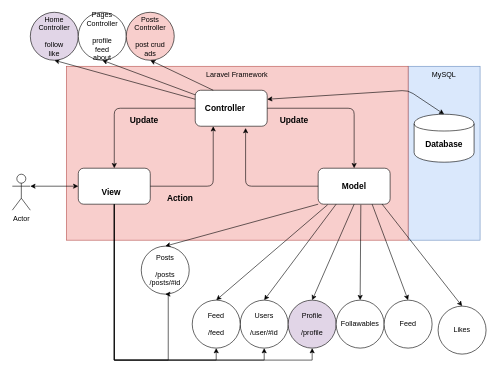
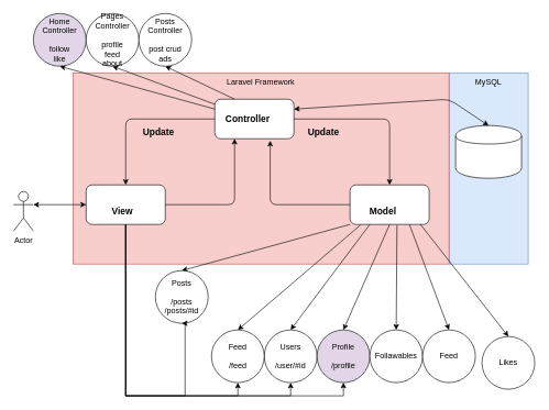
- <mxCell id="42" value="Posts Controller&lt;br&gt;&lt;br&gt;post crud&lt;br&gt;ads" style="ellipse;whiteSpace=wrap;html=1;aspect=fixed;fillColor=#f8cecc;" vertex="1" parent="1"><mxGeometry x="210" y="20" width="80" height="80" as="geometry" /></mxCell>
+ <mxCell id="42" value="Posts Controller&lt;br&gt;&lt;br&gt;post crud&lt;br&gt;ads" style="ellipse;whiteSpace=wrap;html=1;aspect=fixed;" vertex="1" parent="1"><mxGeometry x="210" y="20" width="80" height="80" as="geometry" /></mxCell>
- <mxCell id="19" value="&lt;b&gt;&lt;font style=&quot;font-size: 14px&quot;&gt;Database&lt;/font&gt;&lt;/b&gt;" style="text;html=1;strokeColor=none;fillColor=none;align=center;verticalAlign=middle;whiteSpace=wrap;rounded=0;" parent="1" vertex="1"><mxGeometry x="720" y="230" width="40" height="20" as="geometry" /></mxCell>
- <mxCell id="14" value="&lt;b&gt;&lt;font style=&quot;font-size: 14px&quot;&gt;Model&lt;/font&gt;&lt;/b&gt;" style="text;html=1;strokeColor=none;fillColor=none;align=center;verticalAlign=middle;whiteSpace=wrap;rounded=0;" parent="1" vertex="1"><mxGeometry x="570" y="300" width="40" height="20" as="geometry" /></mxCell>
+ <mxCell id="14" value="&lt;b&gt;&lt;font style=&quot;font-size: 14px&quot;&gt;Model&lt;/font&gt;&lt;/b&gt;" style="text;html=1;strokeColor=none;fillColor=none;align=center;verticalAlign=middle;whiteSpace=wrap;rounded=0;" parent="1" vertex="1"><mxGeometry x="560" y="310" width="40" height="20" as="geometry" /></mxCell>
- <mxCell id="21" value="&lt;b&gt;&lt;font style=&quot;font-size: 14px&quot;&gt;Action&lt;/font&gt;&lt;/b&gt;" style="text;html=1;strokeColor=none;fillColor=none;align=center;verticalAlign=middle;whiteSpace=wrap;rounded=0;" parent="1" vertex="1"><mxGeometry x="280" y="320" width="40" height="20" as="geometry" /></mxCell>
